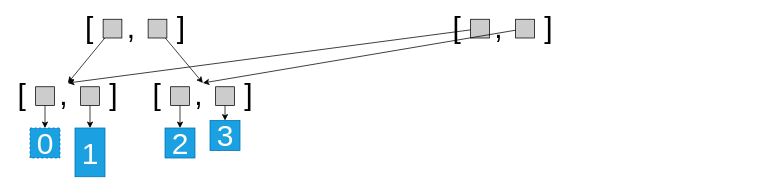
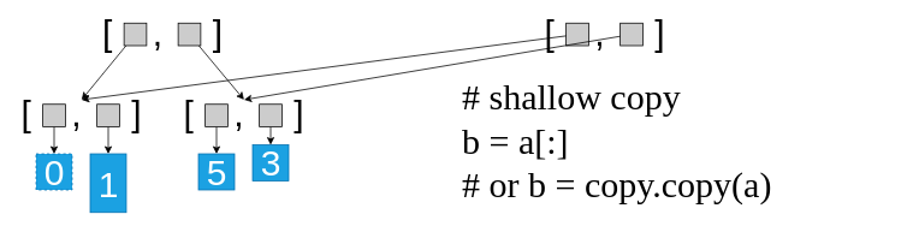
+ <mxCell id="22" value="&lt;font face=&quot;Verdana&quot;&gt;# shallow copy&lt;br&gt;b = a[:]&amp;nbsp; &amp;nbsp;&lt;br&gt;# or b = copy.copy(a)&lt;/font&gt;" style="text;html=1;strokeColor=none;fillColor=none;align=left;verticalAlign=middle;whiteSpace=wrap;rounded=0;fontSize=40;" parent="1" vertex="1"><mxGeometry x="510" y="81" width="480" height="149" as="geometry" /></mxCell>
- <mxCell id="20" value="2" style="rounded=0;whiteSpace=wrap;html=1;fontSize=40;fillColor=#1ba1e2;fontColor=#ffffff;strokeColor=#006EAF;" parent="1" vertex="1"><mxGeometry x="219.5" y="170" width="40" height="40" as="geometry" /></mxCell>
+ <mxCell id="20" value="5" style="rounded=0;whiteSpace=wrap;html=1;fontSize=40;fillColor=#1ba1e2;fontColor=#ffffff;strokeColor=#006EAF;" parent="1" vertex="1"><mxGeometry x="219.5" y="170" width="40" height="40" as="geometry" /></mxCell>
